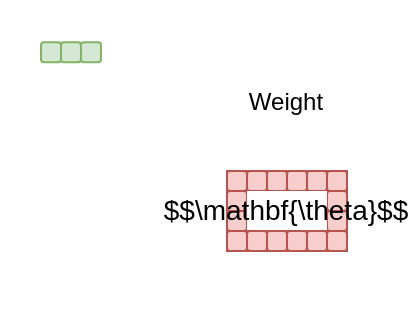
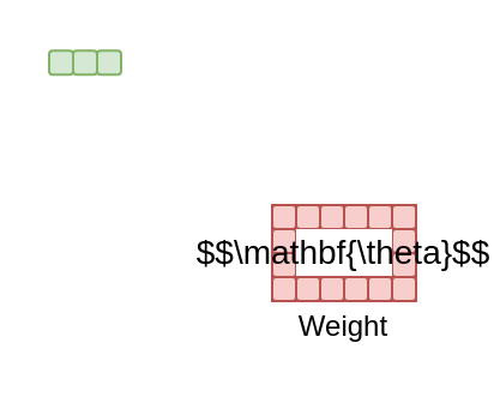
- <mxCell id="32" value="Weight" style="text;html=1;align=center;verticalAlign=middle;whiteSpace=wrap;rounded=0;" vertex="1" parent="1"><mxGeometry x="113" y="41" width="60" height="20" as="geometry" /></mxCell>
+ <mxCell id="32" value="Weight" style="text;html=1;align=center;verticalAlign=middle;whiteSpace=wrap;rounded=0;" vertex="1" parent="1"><mxGeometry x="113" y="126" width="60" height="20" as="geometry" /></mxCell>
